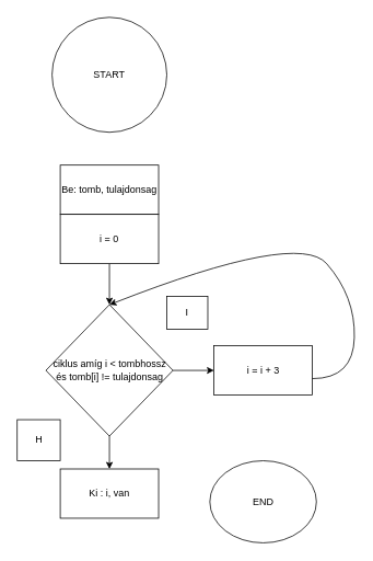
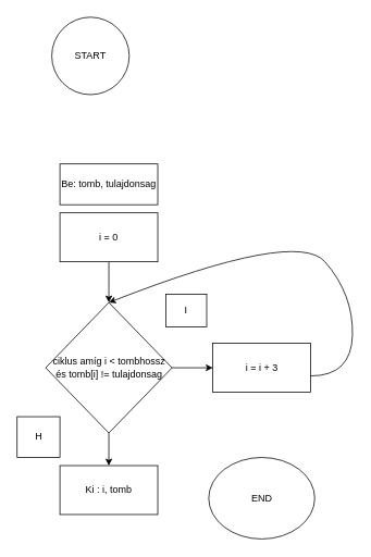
- <mxCell id="2" value="START" style="ellipse;whiteSpace=wrap;html=1;aspect=fixed;" vertex="1" parent="1"><mxGeometry x="63" y="20" width="140" height="140" as="geometry" /></mxCell>
+ <mxCell id="2" value="START" style="ellipse;whiteSpace=wrap;html=1;aspect=fixed;" vertex="1" parent="1"><mxGeometry x="63" y="20" width="95" height="95" as="geometry" /></mxCell>
- <mxCell id="7" value="Be: tomb, tulajdonsag" style="rounded=0;whiteSpace=wrap;html=1;" vertex="1" parent="1"><mxGeometry x="73" y="200" width="120" height="60" as="geometry" /></mxCell>
+ <mxCell id="7" value="Be: tomb, tulajdonsag" style="rounded=0;whiteSpace=wrap;html=1;" vertex="1" parent="1"><mxGeometry x="73" y="200" width="120" height="50" as="geometry" /></mxCell>
- <mxCell id="14" value="Ki : i, van" style="rounded=0;whiteSpace=wrap;html=1;" vertex="1" parent="1"><mxGeometry x="73" y="570" width="120" height="60" as="geometry" /></mxCell>
+ <mxCell id="14" value="Ki : i, tomb" style="rounded=0;whiteSpace=wrap;html=1;" vertex="1" parent="1"><mxGeometry x="73" y="570" width="120" height="60" as="geometry" /></mxCell>
